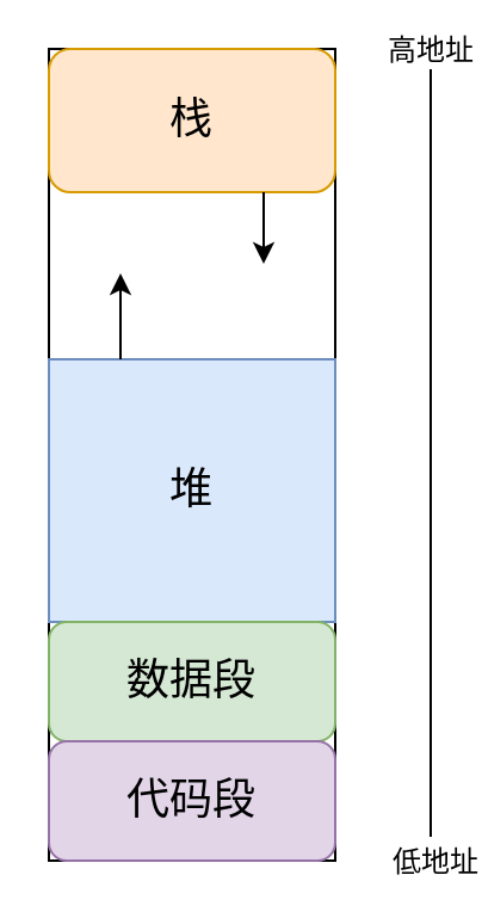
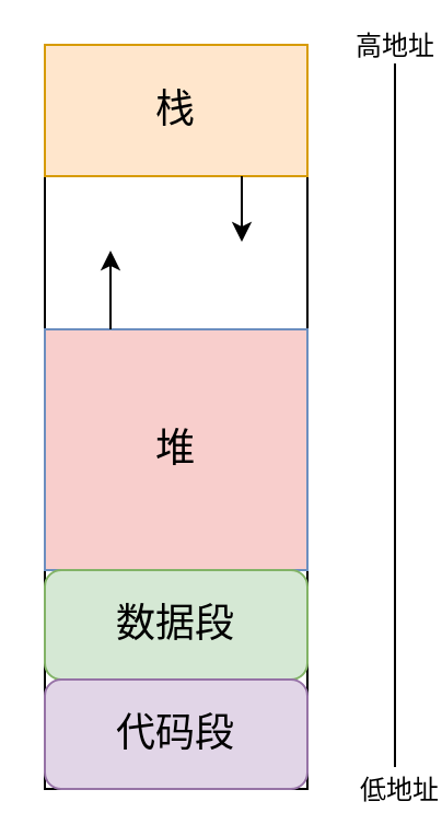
- <mxCell id="3" value="栈" style="whiteSpace=wrap;html=1;fontFamily=Helvetica;fontSize=18;labelBackgroundColor=none;textShadow=0;fillColor=#ffe6cc;strokeColor=#d79b00;rounded=1;" parent="1" vertex="1"><mxGeometry x="20" y="20" width="120" height="60" as="geometry" /></mxCell>
+ <mxCell id="3" value="栈" style="rounded=0;whiteSpace=wrap;html=1;fontFamily=Helvetica;fontSize=18;labelBackgroundColor=none;textShadow=0;fillColor=#ffe6cc;strokeColor=#d79b00;" parent="1" vertex="1"><mxGeometry x="20" y="20" width="120" height="60" as="geometry" /></mxCell>
- <mxCell id="4" value="堆" style="rounded=0;whiteSpace=wrap;html=1;fontFamily=Helvetica;fontSize=18;fillColor=#dae8fc;strokeColor=#6c8ebf;" parent="1" vertex="1"><mxGeometry x="20" y="150" width="120" height="110" as="geometry" /></mxCell>
+ <mxCell id="4" value="堆" style="rounded=0;whiteSpace=wrap;html=1;fontFamily=Helvetica;fontSize=18;fillColor=#f8cecc;strokeColor=#6c8ebf;" parent="1" vertex="1"><mxGeometry x="20" y="150" width="120" height="110" as="geometry" /></mxCell>
